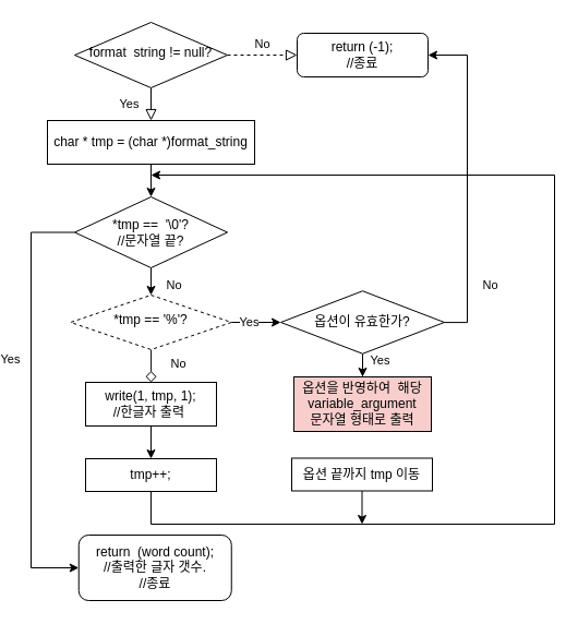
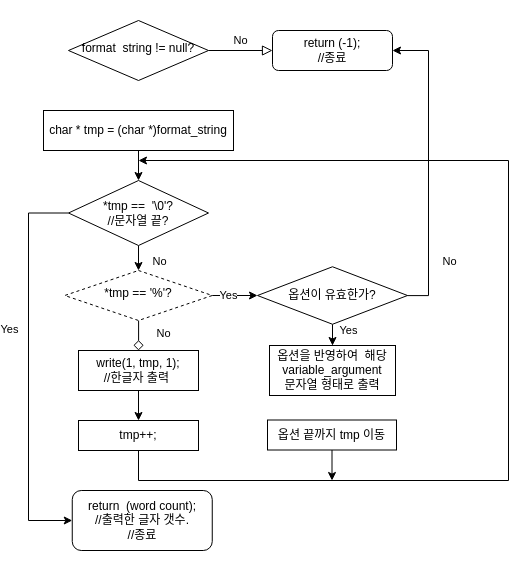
- <mxCell id="3" value="No" style="edgeStyle=orthogonalEdgeStyle;rounded=0;html=1;jettySize=auto;orthogonalLoop=1;fontSize=11;endArrow=block;endFill=0;endSize=8;strokeWidth=1;shadow=0;labelBackgroundColor=none;dashed=1;" parent="1" source="4" target="5" edge="1"><mxGeometry y="10" relative="1" as="geometry"><mxPoint as="offset" /></mxGeometry></mxCell>
+ <mxCell id="3" value="No" style="edgeStyle=orthogonalEdgeStyle;rounded=0;html=1;jettySize=auto;orthogonalLoop=1;fontSize=11;endArrow=block;endFill=0;endSize=8;strokeWidth=1;shadow=0;labelBackgroundColor=none;" parent="1" source="4" target="5" edge="1"><mxGeometry y="10" relative="1" as="geometry"><mxPoint as="offset" /></mxGeometry></mxCell>
- <mxCell id="2" value="Yes" style="rounded=0;html=1;jettySize=auto;orthogonalLoop=1;fontSize=11;endArrow=block;endFill=0;endSize=8;strokeWidth=1;shadow=0;labelBackgroundColor=none;edgeStyle=orthogonalEdgeStyle;entryX=0.5;entryY=0;entryDx=0;entryDy=0;" parent="1" source="4" target="11" edge="1"><mxGeometry y="20" relative="1" as="geometry"><mxPoint as="offset" /></mxGeometry></mxCell>
- <mxCell id="25" value="옵션을 반영하여 &amp;nbsp;해당&lt;br&gt;variable_argument&lt;br&gt;문자열 형태로 출력" style="rounded=0;whiteSpace=wrap;html=1;sketch=0;fillColor=#f8cecc;" vertex="1" parent="1"><mxGeometry x="261" y="345" width="126" height="50" as="geometry" /></mxCell>
+ <mxCell id="25" value="옵션을 반영하여 &amp;nbsp;해당&lt;br&gt;variable_argument&lt;br&gt;문자열 형태로 출력" style="rounded=0;whiteSpace=wrap;html=1;sketch=0;" vertex="1" parent="1"><mxGeometry x="261" y="345" width="126" height="50" as="geometry" /></mxCell>
